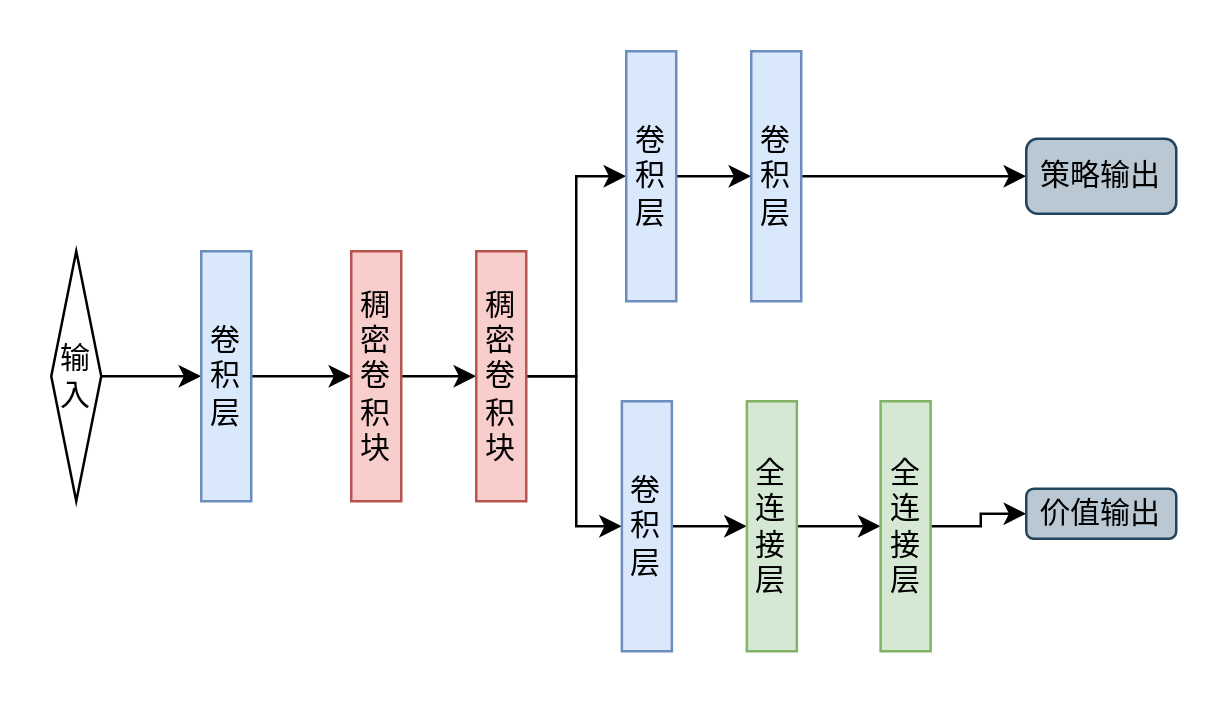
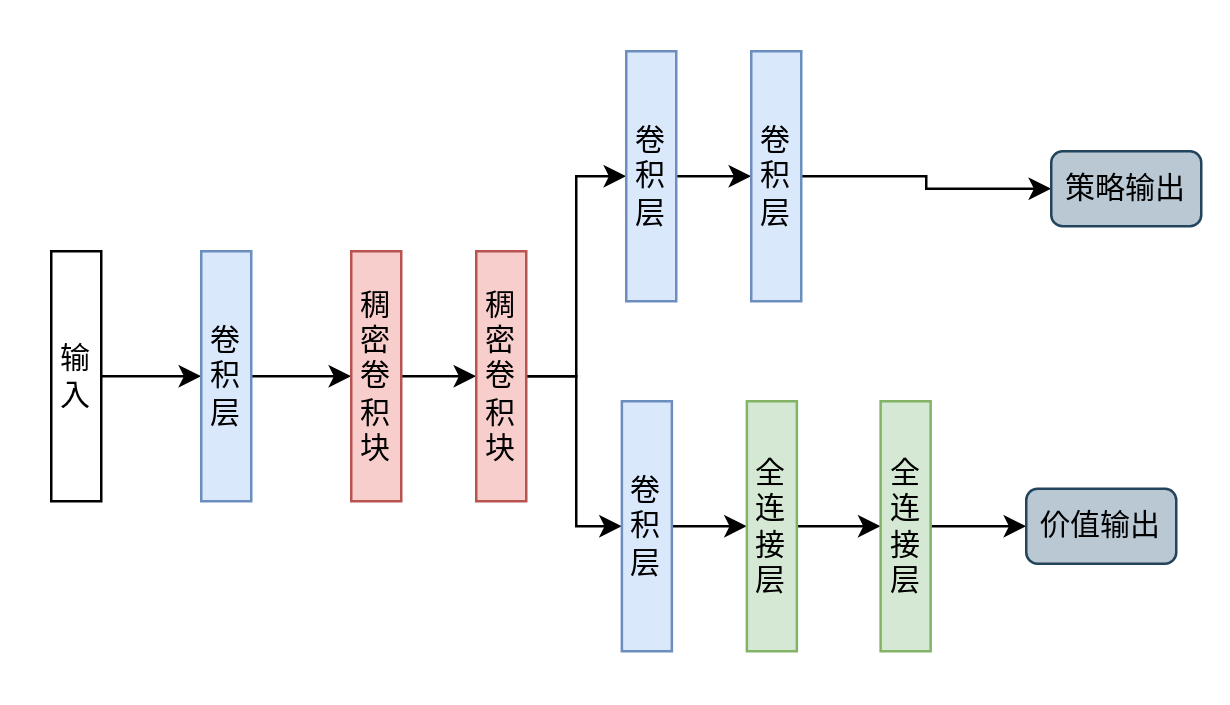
- <mxCell id="21" value="策略输出" style="text;html=1;strokeColor=#23445d;fillColor=#bac8d3;align=center;verticalAlign=middle;whiteSpace=wrap;rounded=1;" vertex="1" parent="1"><mxGeometry x="410" y="55" width="60" height="30" as="geometry" /></mxCell>
+ <mxCell id="21" value="策略输出" style="text;html=1;strokeColor=#23445d;fillColor=#bac8d3;align=center;verticalAlign=middle;whiteSpace=wrap;rounded=1;" vertex="1" parent="1"><mxGeometry x="420" y="60" width="60" height="30" as="geometry" /></mxCell>
- <mxCell id="3" value="输入" style="rhombus;whiteSpace=wrap;html=1;flipH=1;" vertex="1" parent="1"><mxGeometry x="20" y="100" width="20" height="100" as="geometry" /></mxCell>
+ <mxCell id="3" value="输入" style="rounded=0;whiteSpace=wrap;html=1;flipH=1;" vertex="1" parent="1"><mxGeometry x="20" y="100" width="20" height="100" as="geometry" /></mxCell>
- <mxCell id="22" value="价值输出" style="text;html=1;strokeColor=#23445d;fillColor=#bac8d3;align=center;verticalAlign=middle;whiteSpace=wrap;rounded=1;glass=0;shadow=0;" vertex="1" parent="1"><mxGeometry x="410" y="195" width="60" height="20" as="geometry" /></mxCell>
+ <mxCell id="22" value="价值输出" style="text;html=1;strokeColor=#23445d;fillColor=#bac8d3;align=center;verticalAlign=middle;whiteSpace=wrap;rounded=1;glass=0;shadow=0;" vertex="1" parent="1"><mxGeometry x="410" y="195" width="60" height="30" as="geometry" /></mxCell>
